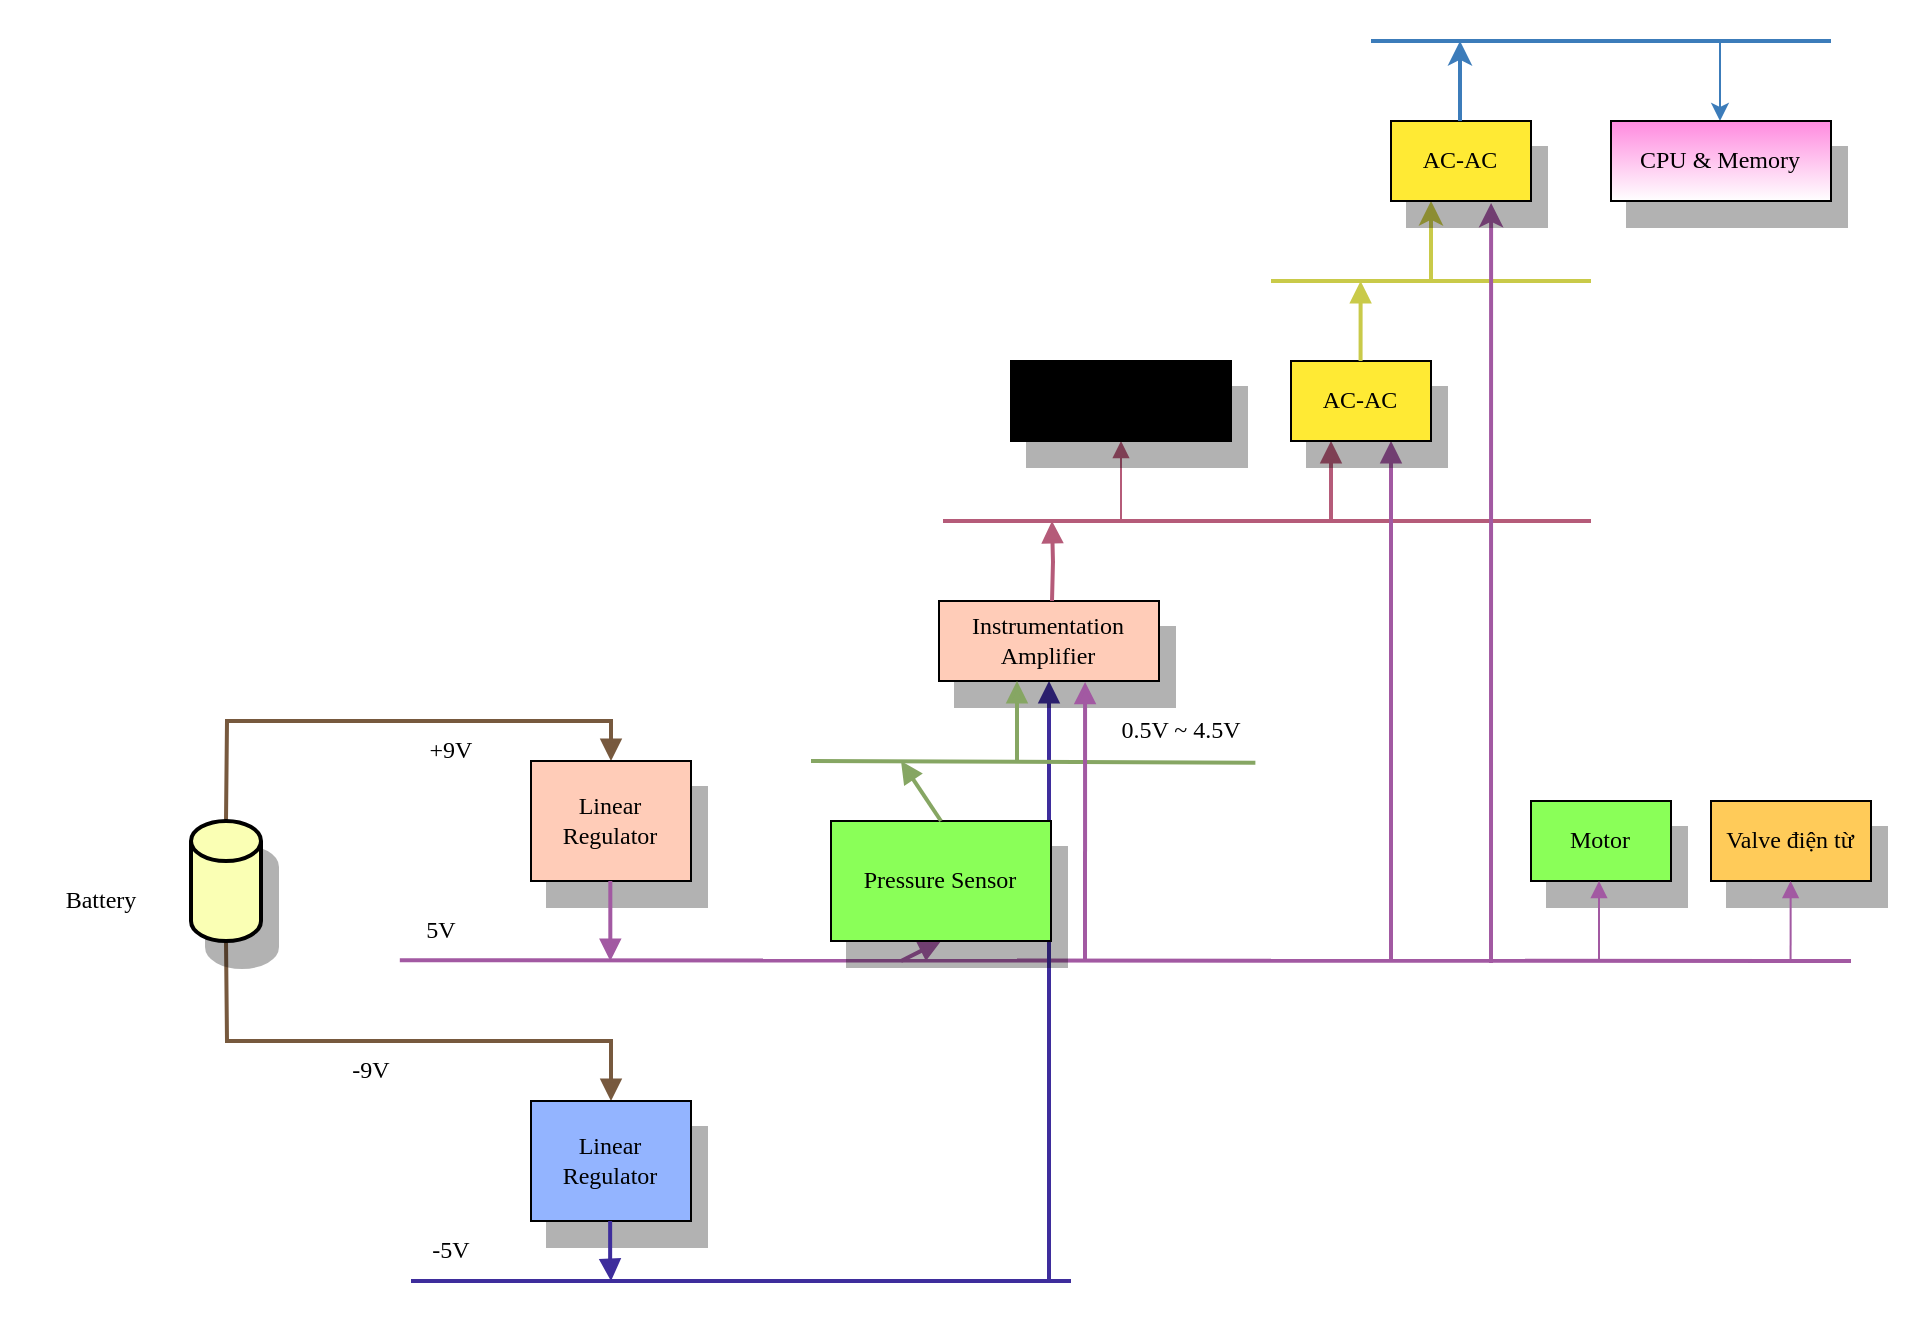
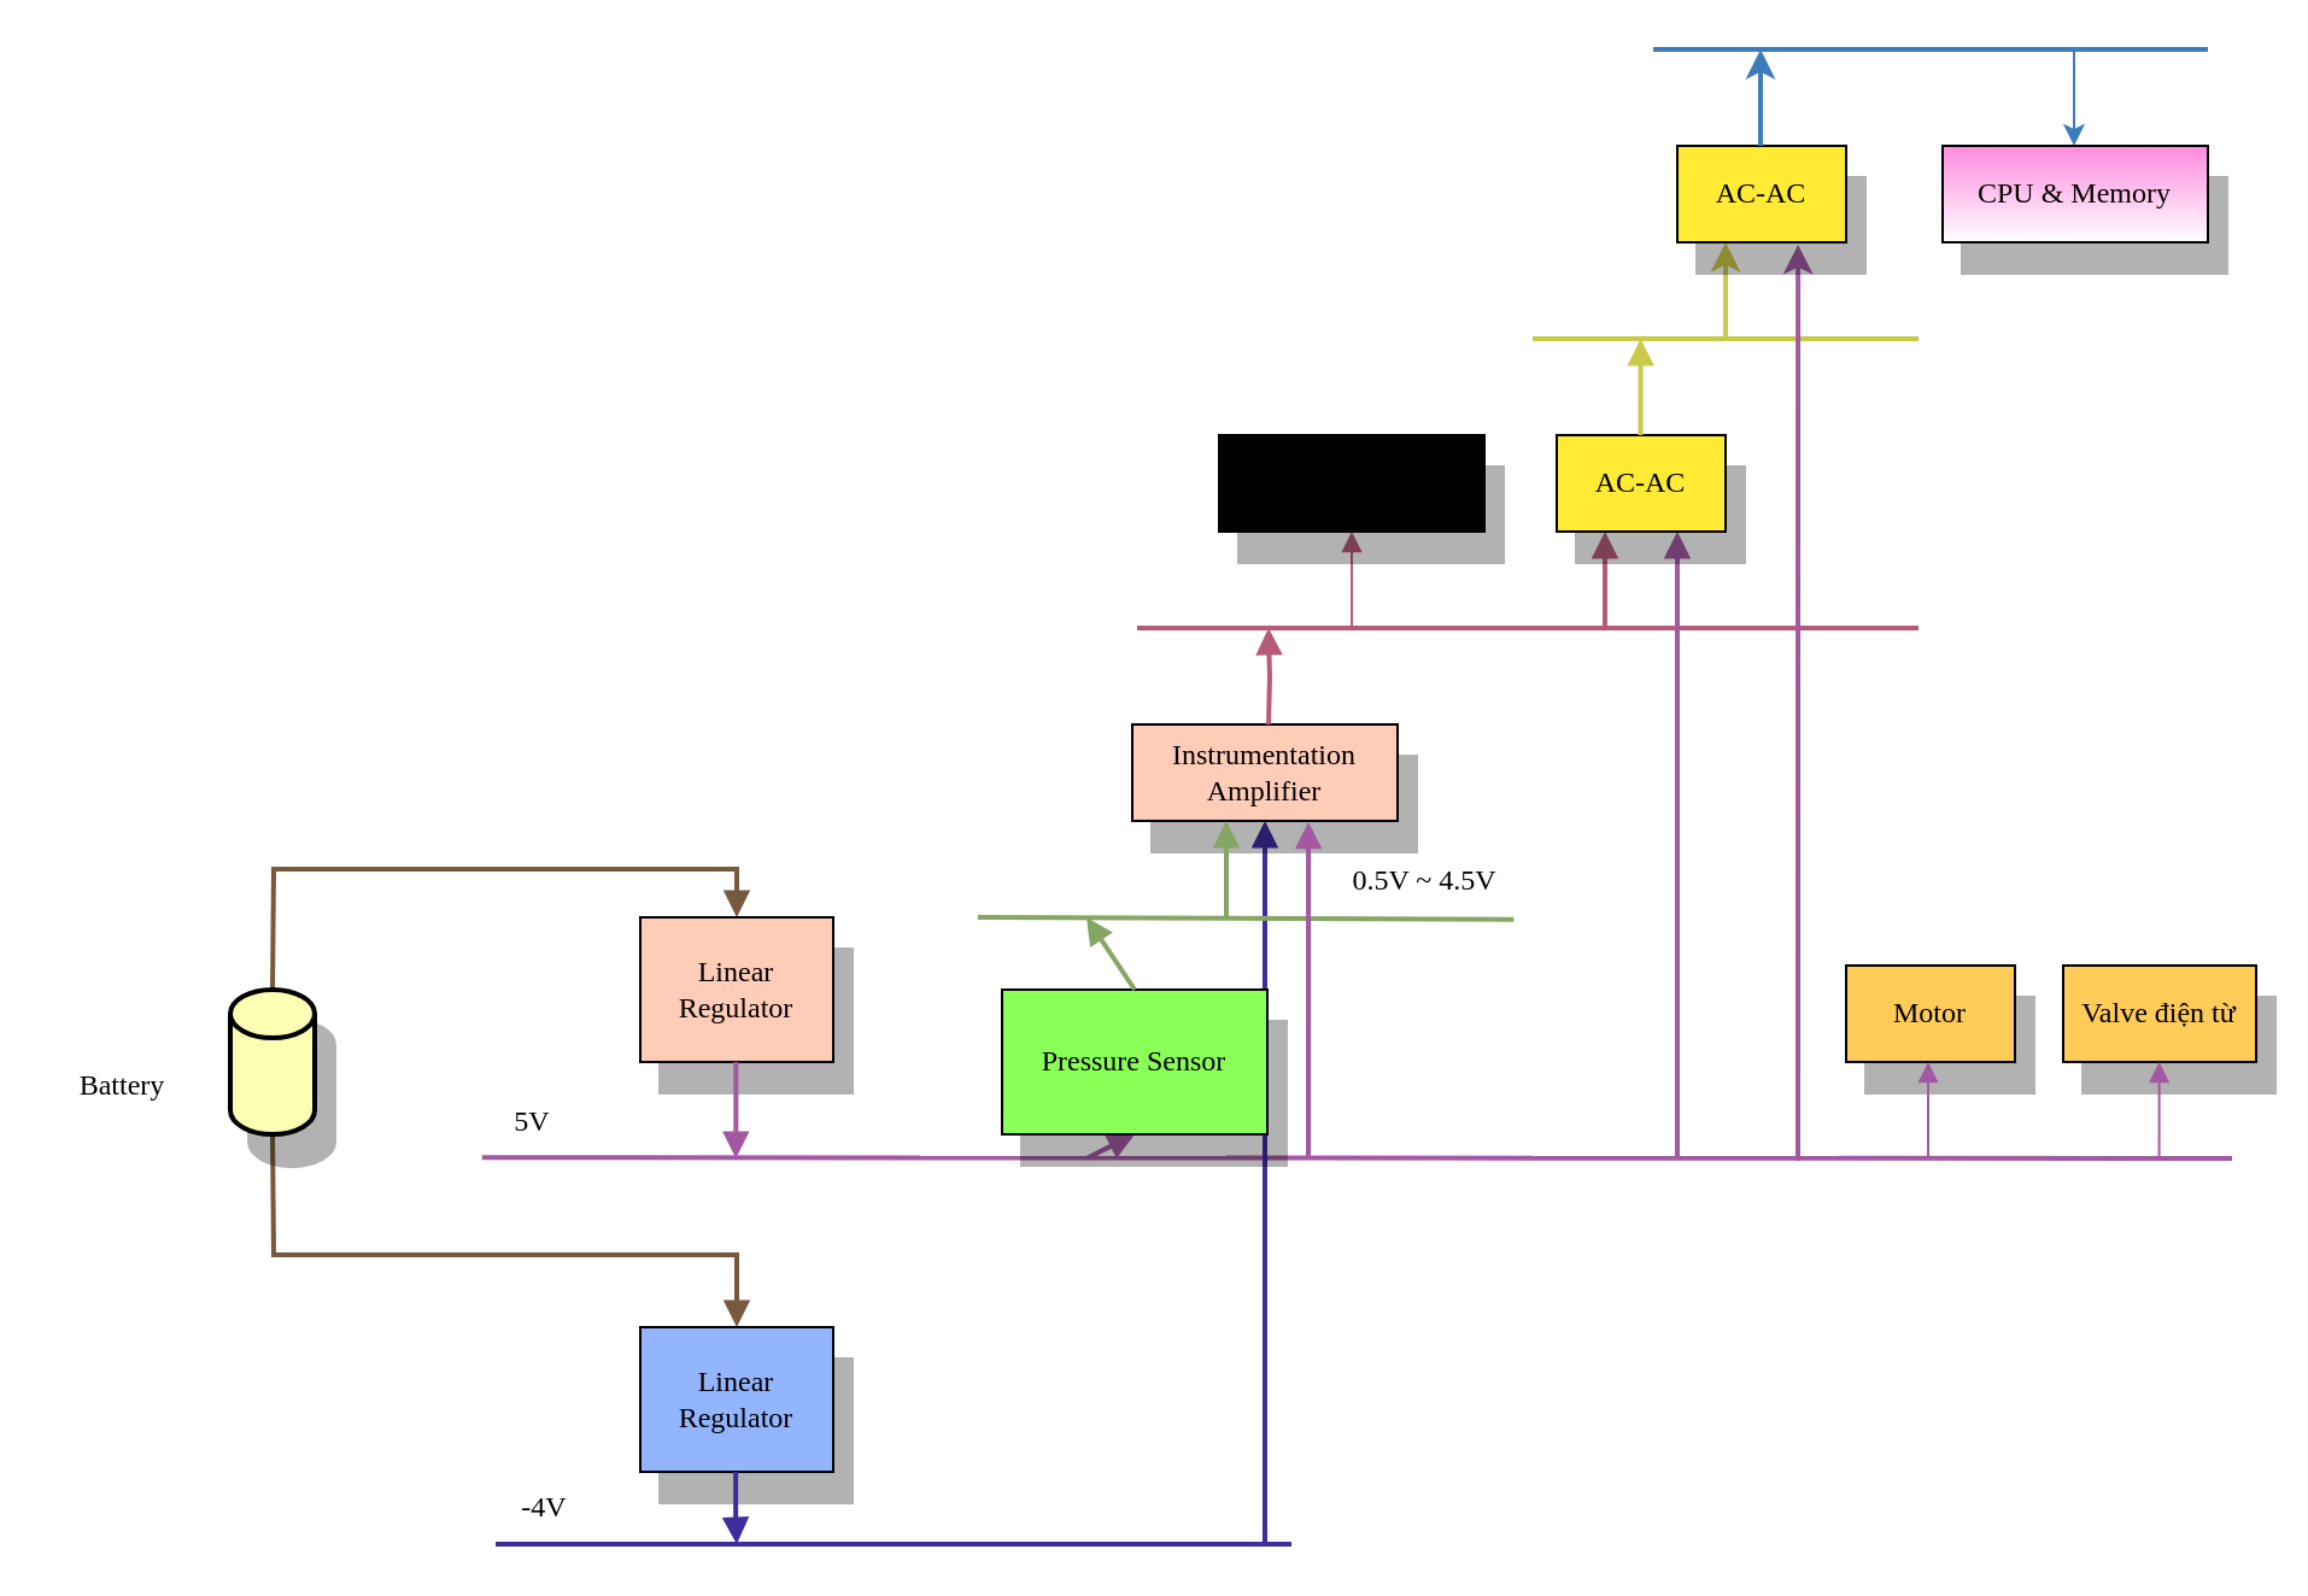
- <mxCell id="4" value="+9V" style="text;html=1;align=center;verticalAlign=middle;resizable=1;points=[];autosize=1;strokeColor=none;fillColor=none;fontFamily=Times New Roman;shadow=0;shadowOpacity=30;editable=1;movable=1;rotatable=1;deletable=1;locked=0;connectable=1;" parent="1" vertex="1"><mxGeometry x="205" y="360" width="40" height="30" as="geometry" /></mxCell>
- <mxCell id="41" value="Motor" style="rounded=0;whiteSpace=wrap;html=1;fontFamily=Times New Roman;fillColor=#8aff58;shadow=1;shadowOpacity=30;editable=1;movable=1;resizable=1;rotatable=1;deletable=1;locked=0;connectable=1;shadowBlur=0;shadowOffsetX=8;shadowOffsetY=13;" parent="1" vertex="1"><mxGeometry x="765" y="400" width="70" height="40" as="geometry" /></mxCell>
+ <mxCell id="41" value="Motor" style="rounded=0;whiteSpace=wrap;html=1;fontFamily=Times New Roman;fillColor=#FFCB59;shadow=1;shadowOpacity=30;editable=1;movable=1;resizable=1;rotatable=1;deletable=1;locked=0;connectable=1;shadowBlur=0;shadowOffsetX=8;shadowOffsetY=13;" parent="1" vertex="1"><mxGeometry x="765" y="400" width="70" height="40" as="geometry" /></mxCell>
- <mxCell id="10" value="-9V" style="text;html=1;align=center;verticalAlign=middle;resizable=1;points=[];autosize=1;strokeColor=none;fillColor=none;fontFamily=Times New Roman;shadow=0;shadowOpacity=30;editable=1;movable=1;rotatable=1;deletable=1;locked=0;connectable=1;" parent="1" vertex="1"><mxGeometry x="165" y="520" width="40" height="30" as="geometry" /></mxCell>
- <mxCell id="12" value="-5V" style="text;html=1;align=center;verticalAlign=middle;resizable=1;points=[];autosize=1;strokeColor=none;fillColor=none;fontFamily=Times New Roman;shadow=0;shadowOpacity=30;editable=1;movable=1;rotatable=1;deletable=1;locked=0;connectable=1;" parent="1" vertex="1"><mxGeometry x="205" y="610" width="40" height="30" as="geometry" /></mxCell>
+ <mxCell id="12" value="-4V" style="text;html=1;align=center;verticalAlign=middle;resizable=1;points=[];autosize=1;strokeColor=none;fillColor=none;fontFamily=Times New Roman;shadow=0;shadowOpacity=30;editable=1;movable=1;rotatable=1;deletable=1;locked=0;connectable=1;" parent="1" vertex="1"><mxGeometry x="205" y="610" width="40" height="30" as="geometry" /></mxCell>
